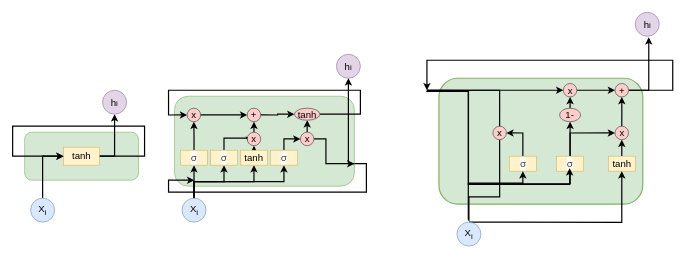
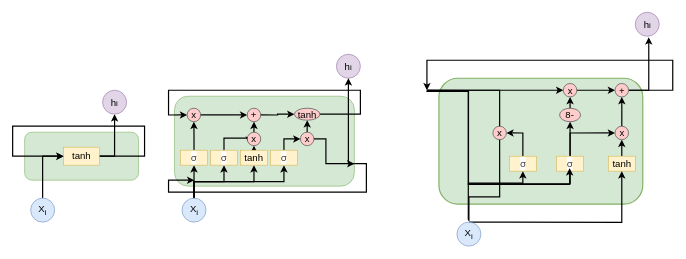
- <mxCell id="45" value="&lt;span style=&quot;font-size: 16px&quot;&gt;1-&lt;/span&gt;" style="ellipse;whiteSpace=wrap;html=1;fillColor=#ffcccc;strokeColor=#36393d;strokeWidth=1;" vertex="1" parent="1"><mxGeometry x="932.25" y="180" width="35" height="22.5" as="geometry" /></mxCell>
+ <mxCell id="45" value="&lt;span style=&quot;font-size: 16px&quot;&gt;8-&lt;/span&gt;" style="ellipse;whiteSpace=wrap;html=1;fillColor=#ffcccc;strokeColor=#36393d;strokeWidth=1;" vertex="1" parent="1"><mxGeometry x="932.25" y="180" width="35" height="22.5" as="geometry" /></mxCell>
